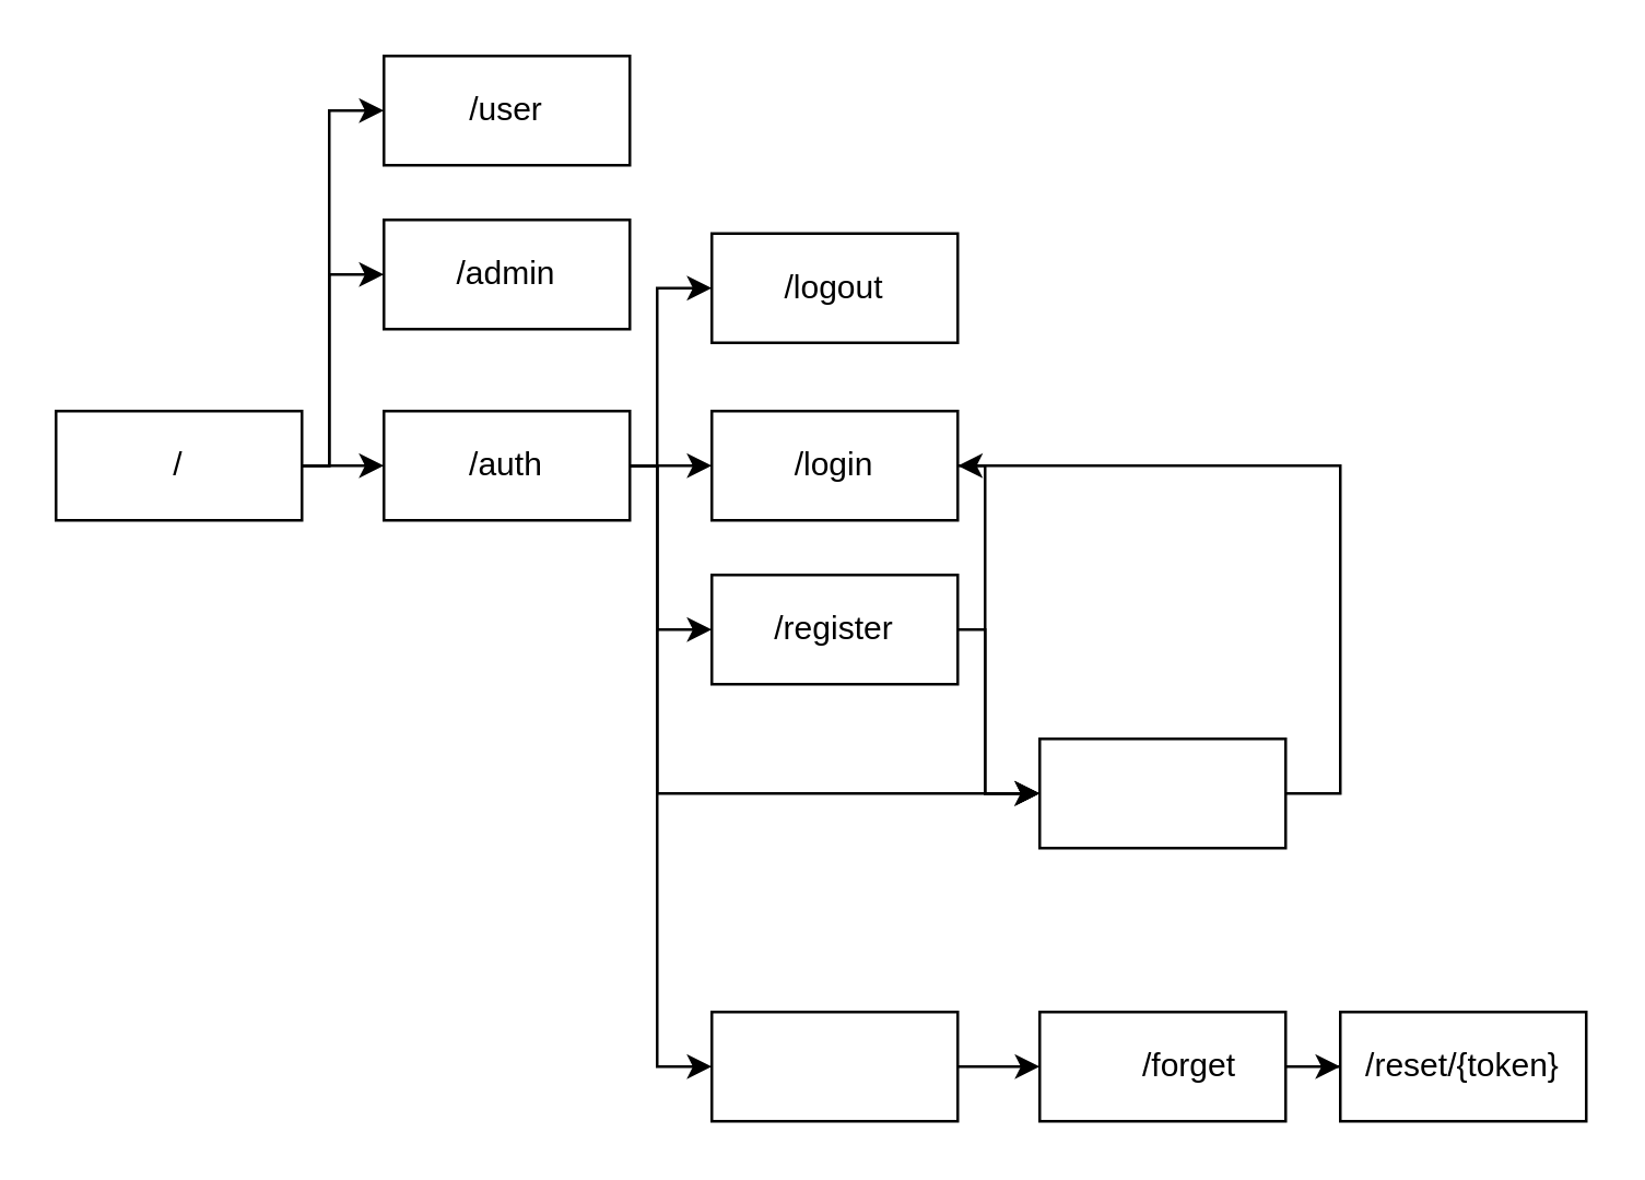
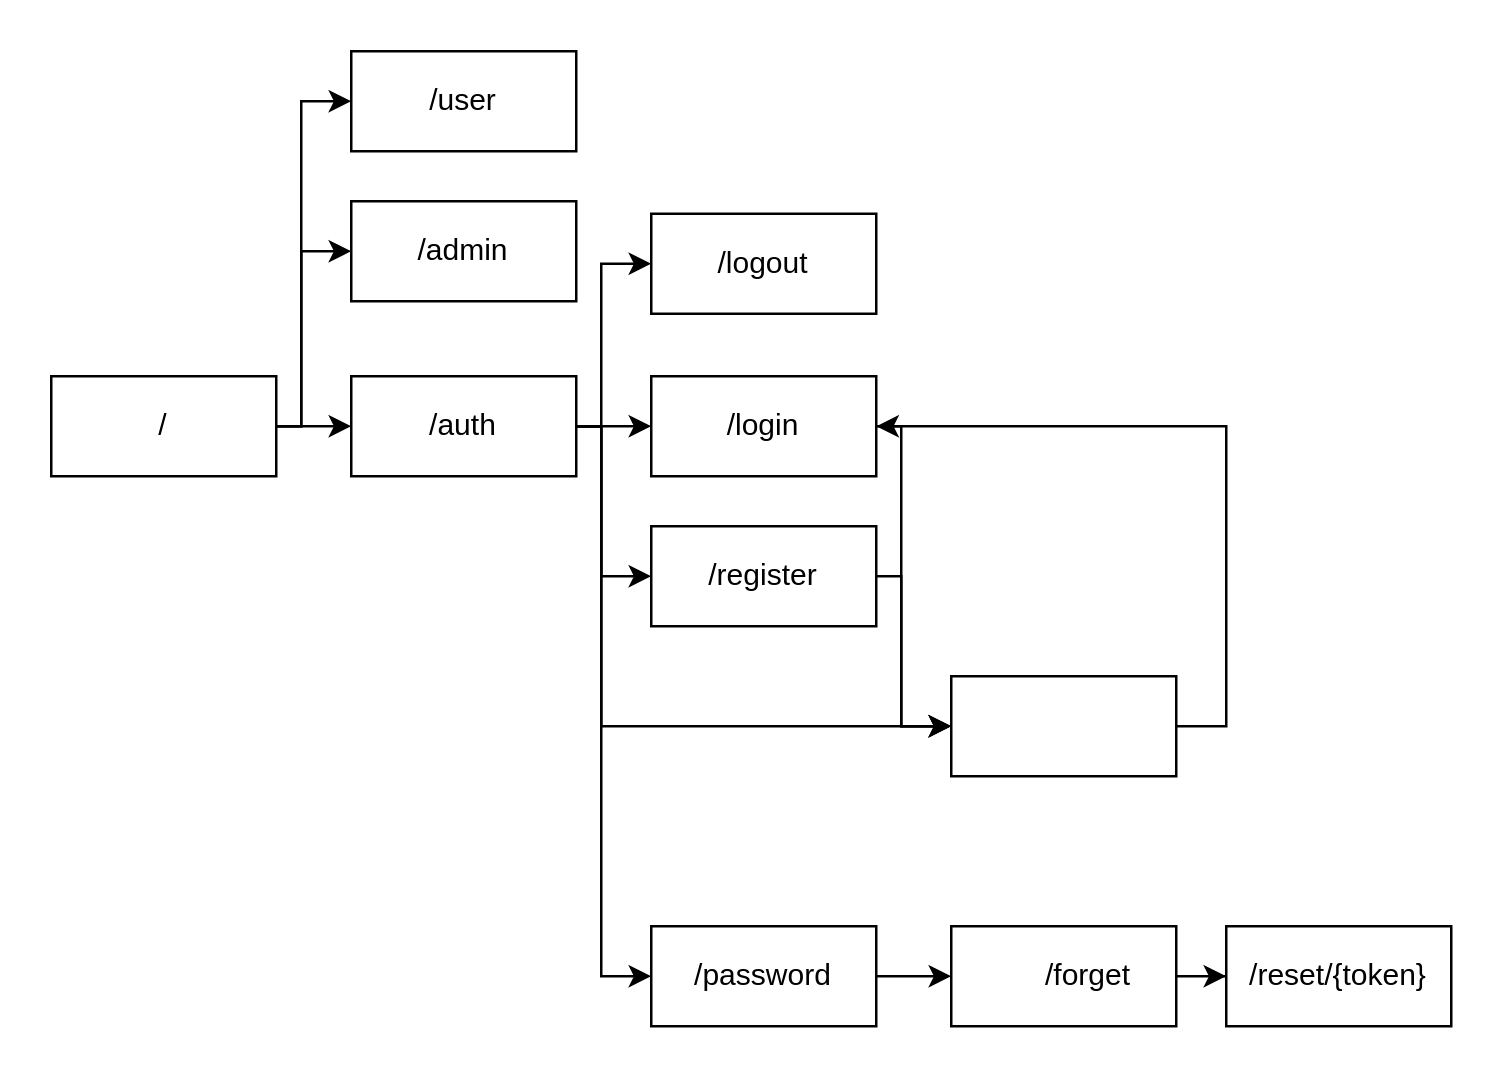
+ <mxCell id="26" value="/password" style="text;html=1;strokeColor=none;fillColor=none;align=center;verticalAlign=middle;whiteSpace=wrap;rounded=0;" vertex="1" parent="1"><mxGeometry x="275" y="375" width="60" height="30" as="geometry" /></mxCell>
